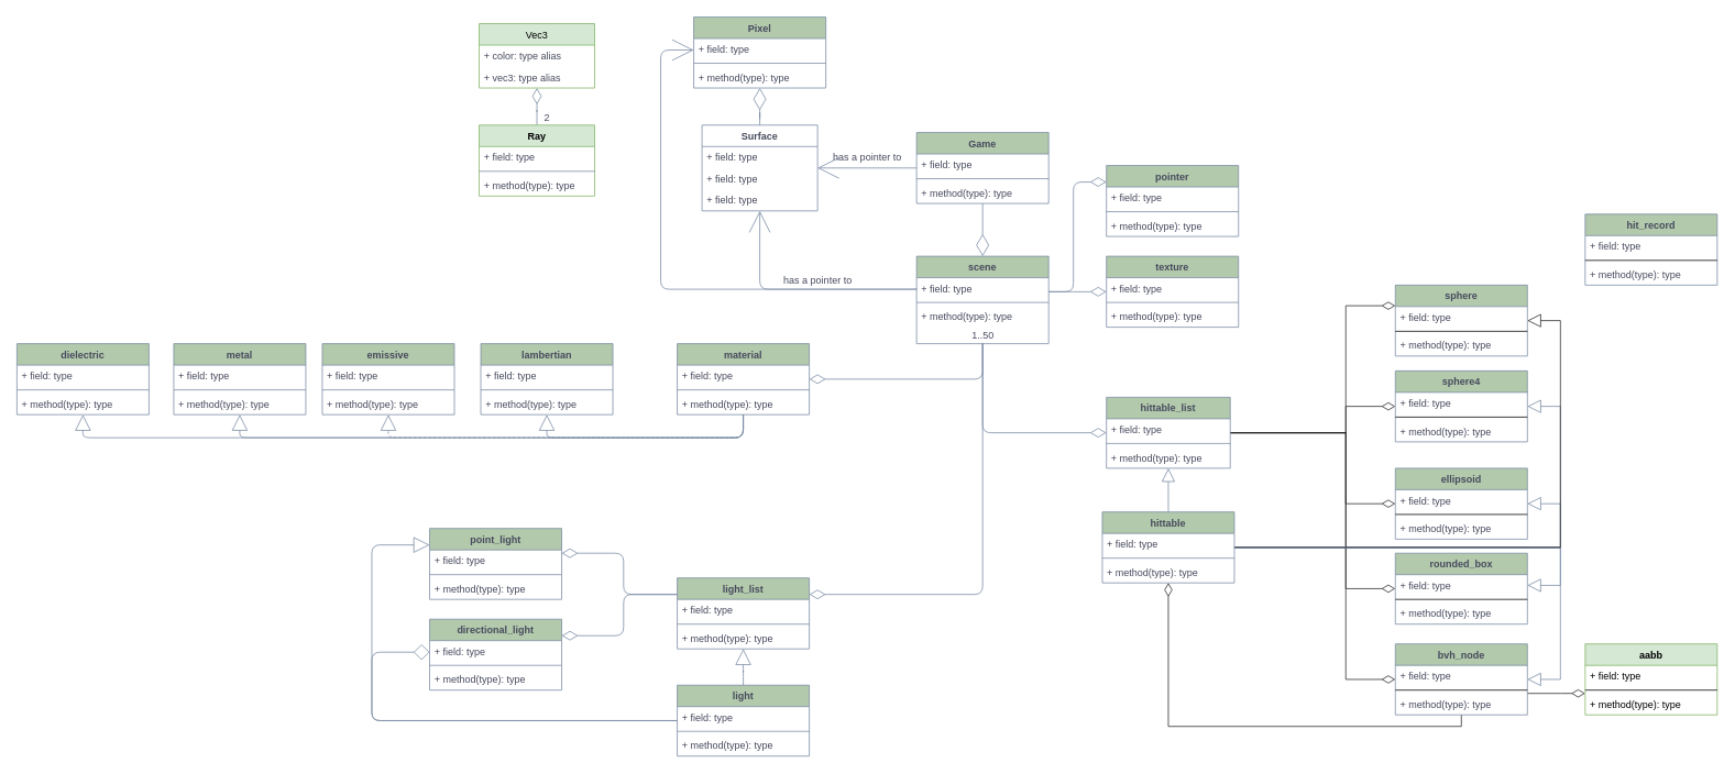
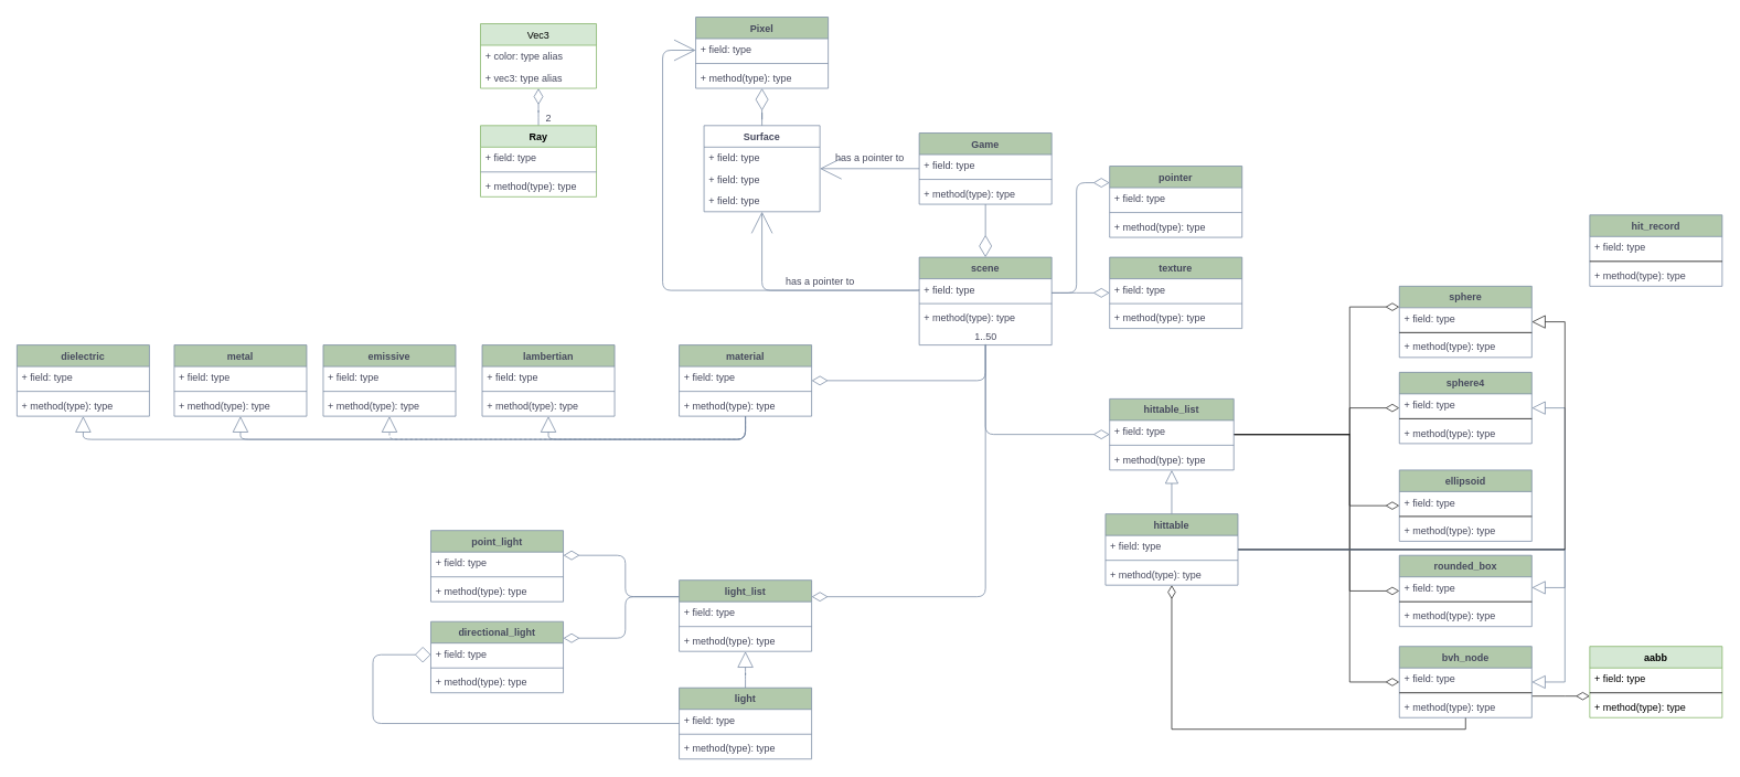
- <mxCell id="93" style="edgeStyle=orthogonalEdgeStyle;orthogonalLoop=1;jettySize=auto;html=1;fontColor=#46495D;endArrow=block;endFill=0;endSize=14;strokeColor=#788AA3;fillColor=#B2C9AB;rounded=0;" edge="1" parent="1" source="96" target="124"><mxGeometry relative="1" as="geometry"><Array as="points"><mxPoint x="1890" y="663" /><mxPoint x="1890" y="610" /></Array></mxGeometry></mxCell>
- <mxCell id="67" style="edgeStyle=orthogonalEdgeStyle;orthogonalLoop=1;jettySize=auto;html=1;endArrow=block;endFill=0;startSize=9;endSize=17;strokeColor=#788AA3;fontColor=#46495D;" edge="1" parent="1" source="68" target="72"><mxGeometry relative="1" as="geometry"><Array as="points"><mxPoint x="450" y="873" /><mxPoint x="450" y="660" /></Array></mxGeometry></mxCell>
